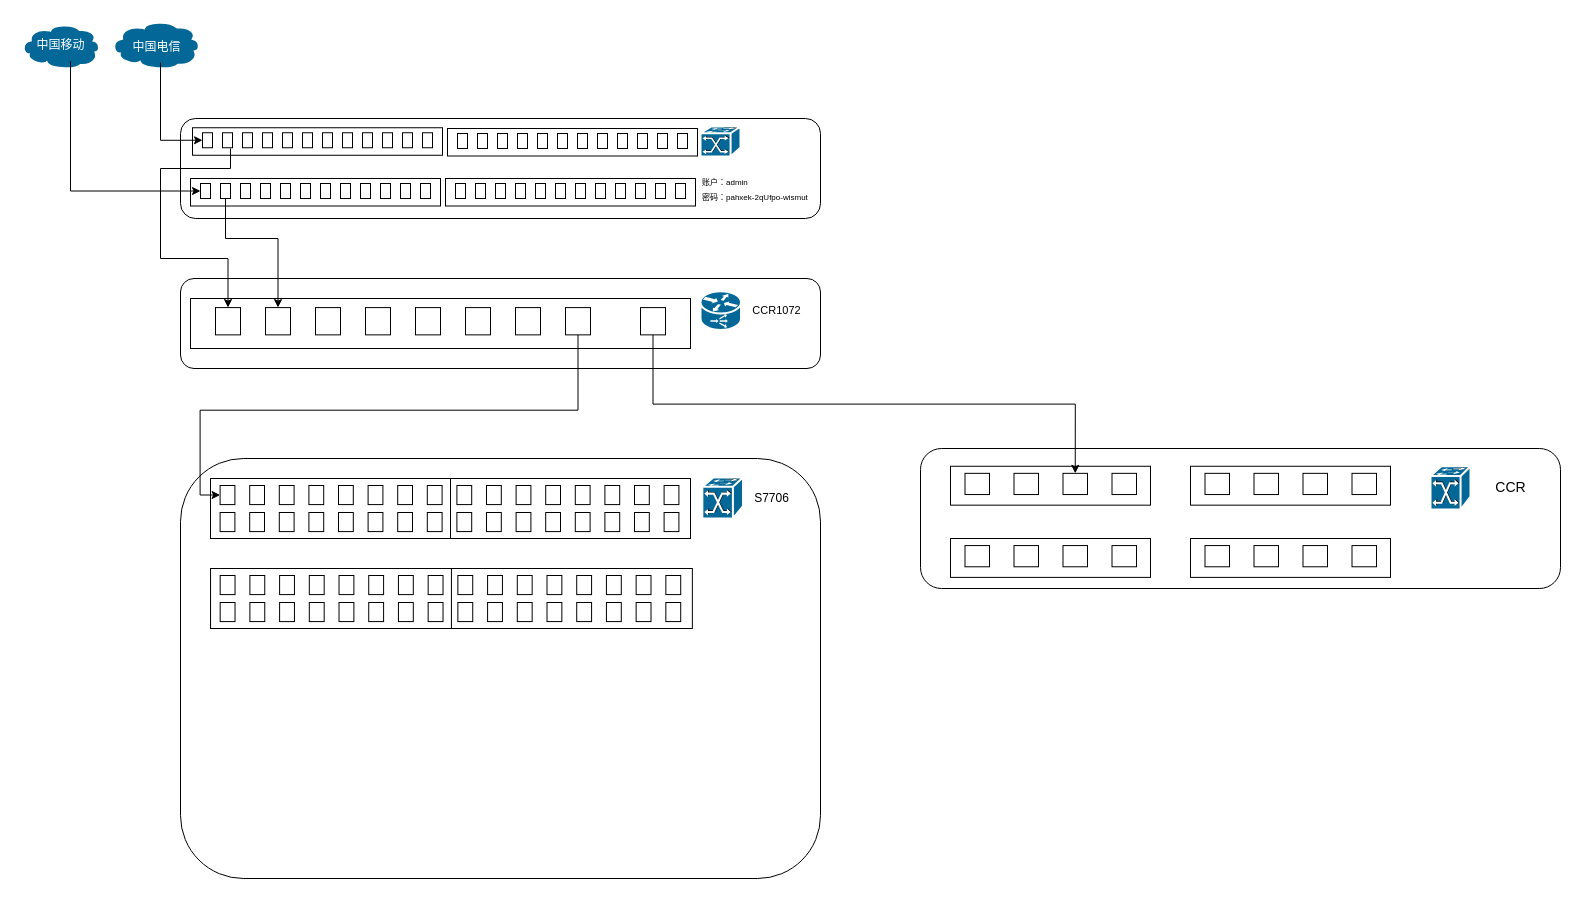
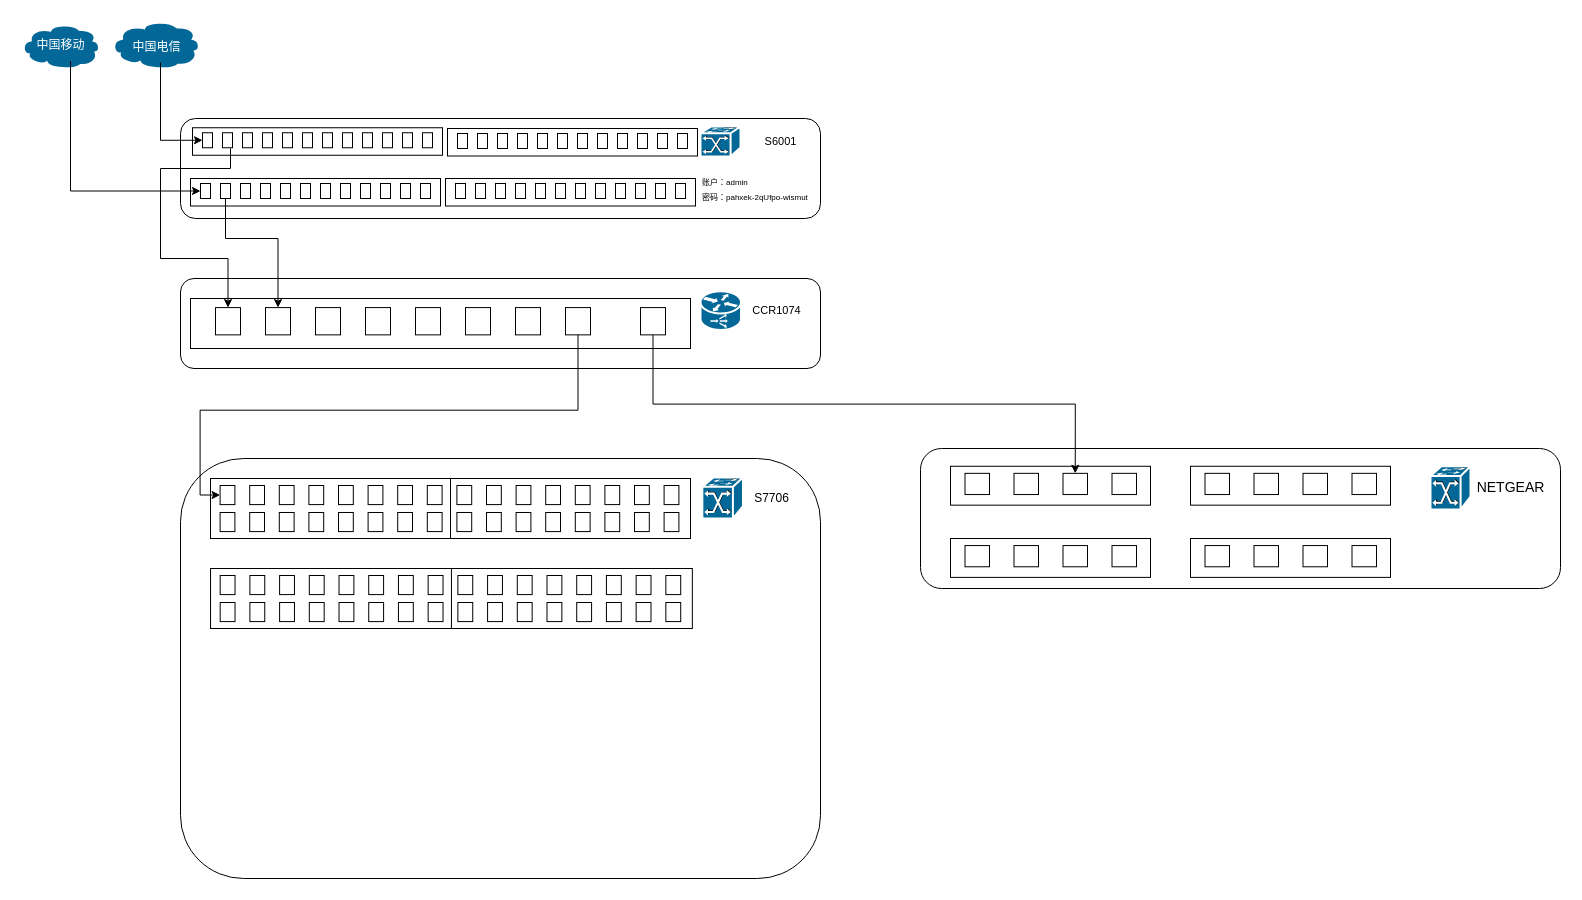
+ <mxCell id="64" value="&lt;font style=&quot;font-size: 11px;&quot;&gt;S6001&lt;/font&gt;" style="text;html=1;align=center;verticalAlign=middle;resizable=0;points=[];autosize=1;strokeColor=none;fillColor=none;fontSize=7;" parent="1" vertex="1"><mxGeometry x="750" y="126" width="60" height="30" as="geometry" /></mxCell>
- <mxCell id="113" value="&lt;font style=&quot;font-size: 11px;&quot;&gt;CCR1072&lt;/font&gt;" style="text;html=1;align=center;verticalAlign=middle;resizable=0;points=[];autosize=1;strokeColor=none;fillColor=none;fontSize=7;" vertex="1" parent="110"><mxGeometry x="560.53" y="17.14" width="70" height="30" as="geometry" /></mxCell>
+ <mxCell id="113" value="&lt;font style=&quot;font-size: 11px;&quot;&gt;CCR1074&lt;/font&gt;" style="text;html=1;align=center;verticalAlign=middle;resizable=0;points=[];autosize=1;strokeColor=none;fillColor=none;fontSize=7;" vertex="1" parent="110"><mxGeometry x="560.53" y="17.14" width="70" height="30" as="geometry" /></mxCell>
- <mxCell id="177" value="&lt;span&gt;CCR&lt;/span&gt;" style="text;html=1;align=center;verticalAlign=middle;resizable=0;points=[];autosize=1;strokeColor=none;fillColor=none;fontSize=14;" vertex="1" parent="175"><mxGeometry x="545" y="24.442" width="90" height="30" as="geometry" /></mxCell>
+ <mxCell id="177" value="&lt;span&gt;NETGEAR&lt;/span&gt;" style="text;html=1;align=center;verticalAlign=middle;resizable=0;points=[];autosize=1;strokeColor=none;fillColor=none;fontSize=14;" vertex="1" parent="175"><mxGeometry x="545" y="24.442" width="90" height="30" as="geometry" /></mxCell>
